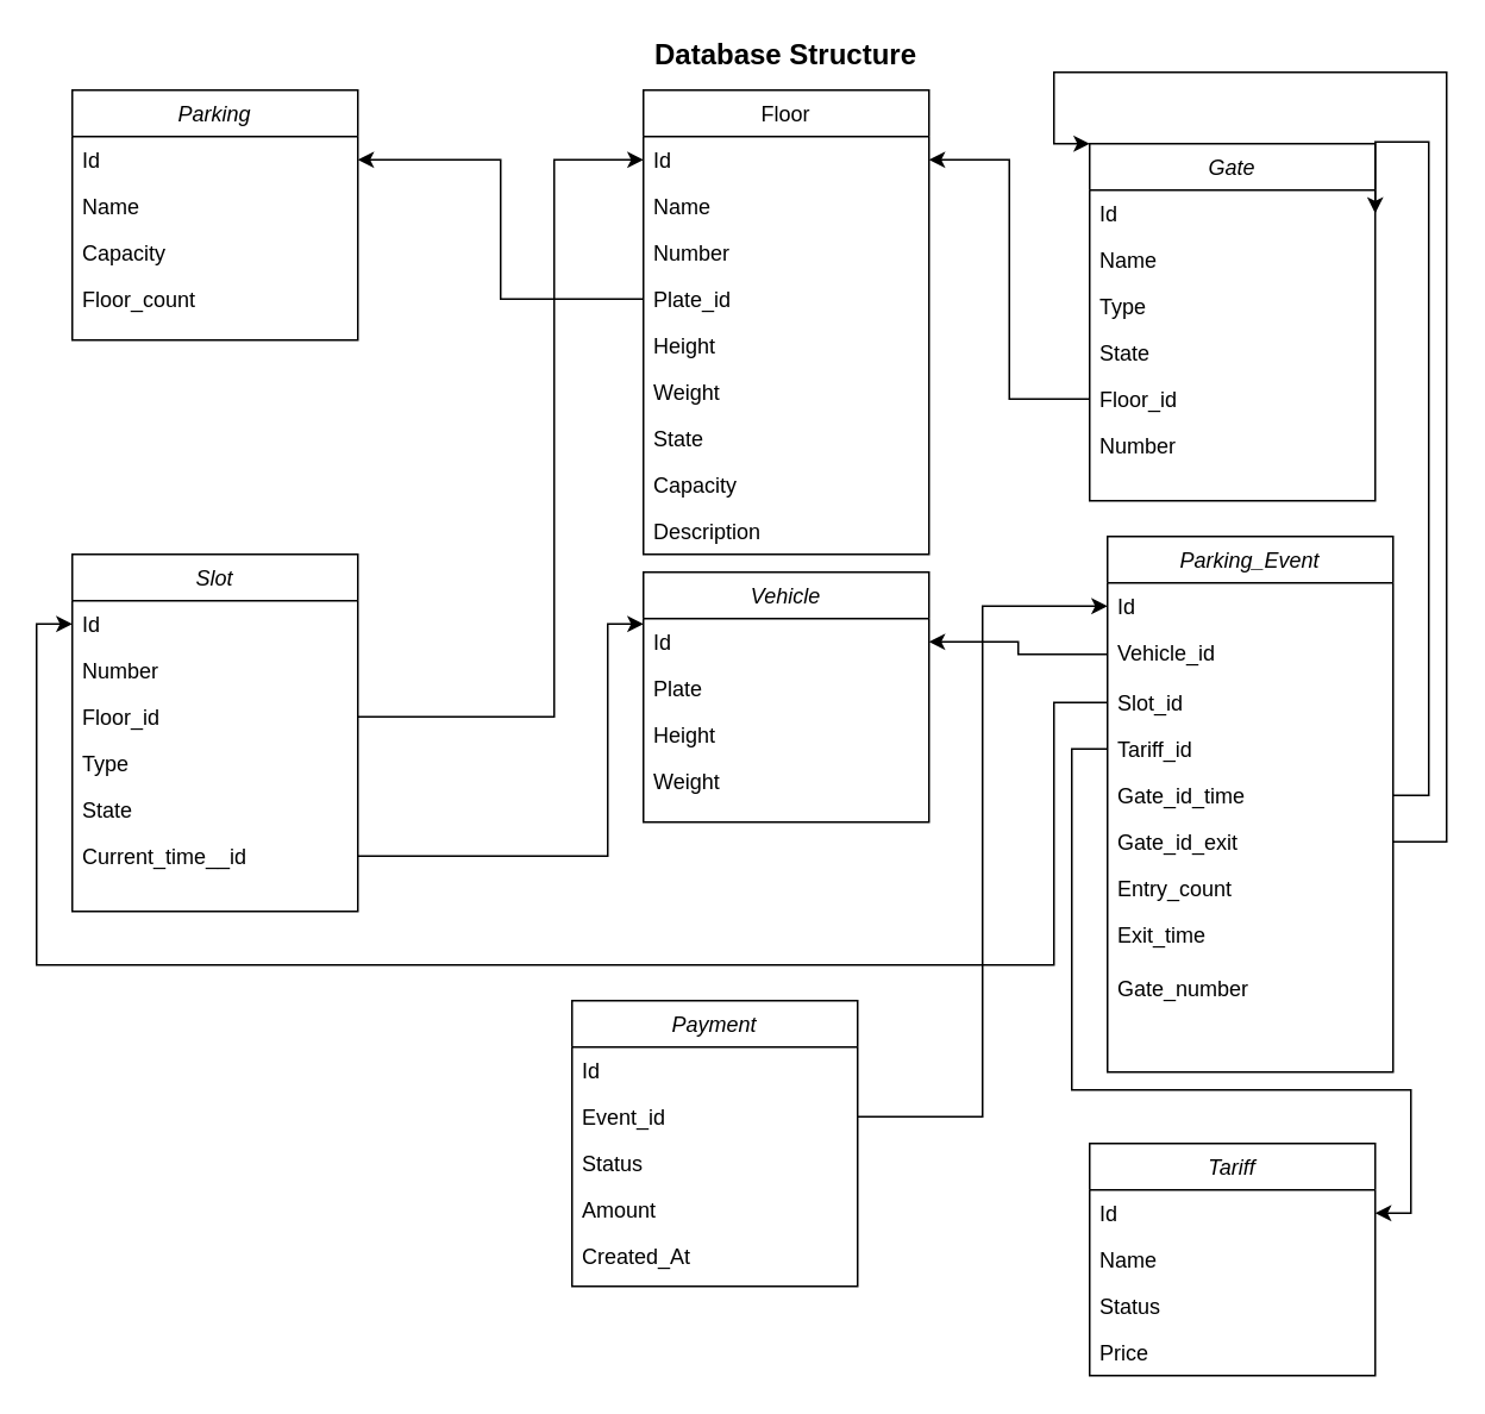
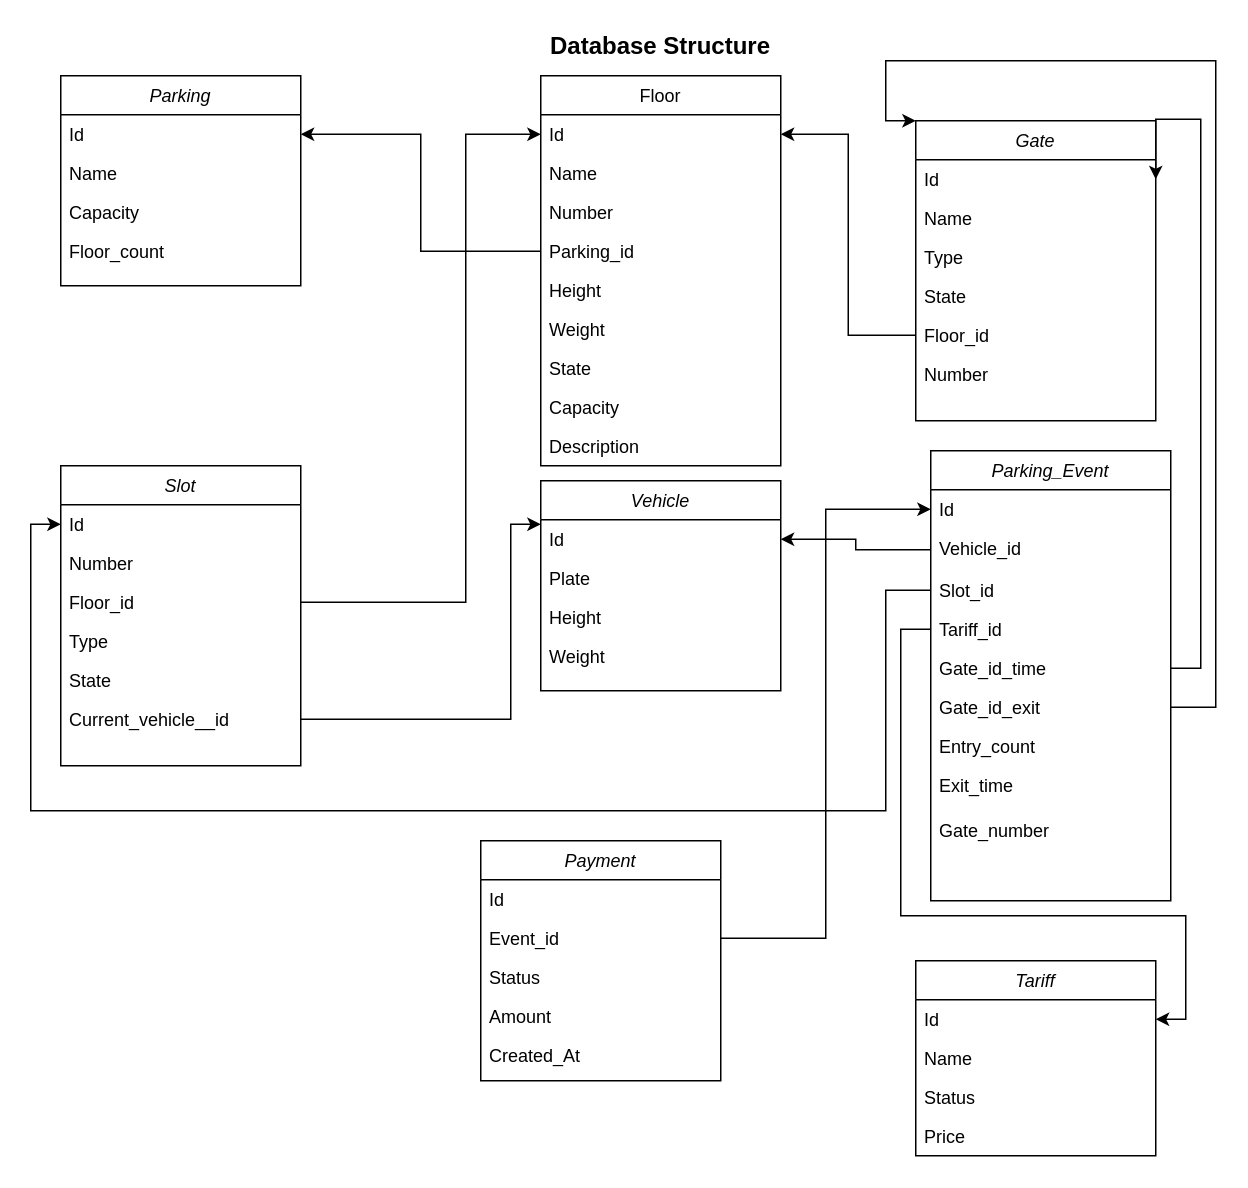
- <mxCell id="11" value="Plate_id" style="text;align=left;verticalAlign=top;spacingLeft=4;spacingRight=4;overflow=hidden;rotatable=0;points=[[0,0.5],[1,0.5]];portConstraint=eastwest;rounded=0;shadow=0;html=0;" parent="7" vertex="1"><mxGeometry y="104" width="160" height="26" as="geometry" /></mxCell>
+ <mxCell id="11" value="Parking_id" style="text;align=left;verticalAlign=top;spacingLeft=4;spacingRight=4;overflow=hidden;rotatable=0;points=[[0,0.5],[1,0.5]];portConstraint=eastwest;rounded=0;shadow=0;html=0;" parent="7" vertex="1"><mxGeometry y="104" width="160" height="26" as="geometry" /></mxCell>
- <mxCell id="32" value="Current_time__id" style="text;align=left;verticalAlign=top;spacingLeft=4;spacingRight=4;overflow=hidden;rotatable=0;points=[[0,0.5],[1,0.5]];portConstraint=eastwest;rounded=0;shadow=0;html=0;" vertex="1" parent="26"><mxGeometry y="156" width="160" height="26" as="geometry" /></mxCell>
+ <mxCell id="32" value="Current_vehicle__id" style="text;align=left;verticalAlign=top;spacingLeft=4;spacingRight=4;overflow=hidden;rotatable=0;points=[[0,0.5],[1,0.5]];portConstraint=eastwest;rounded=0;shadow=0;html=0;" vertex="1" parent="26"><mxGeometry y="156" width="160" height="26" as="geometry" /></mxCell>
